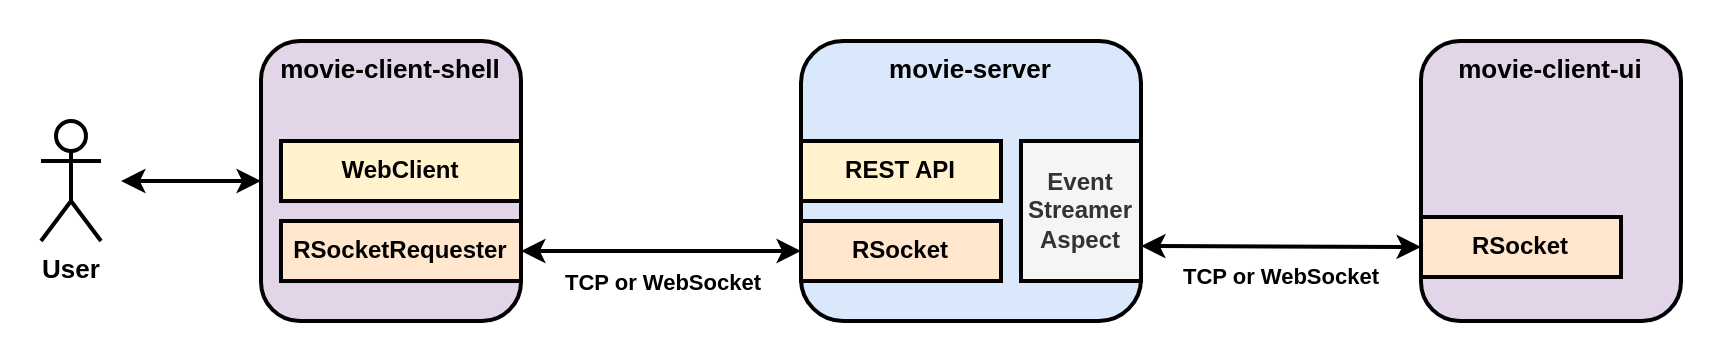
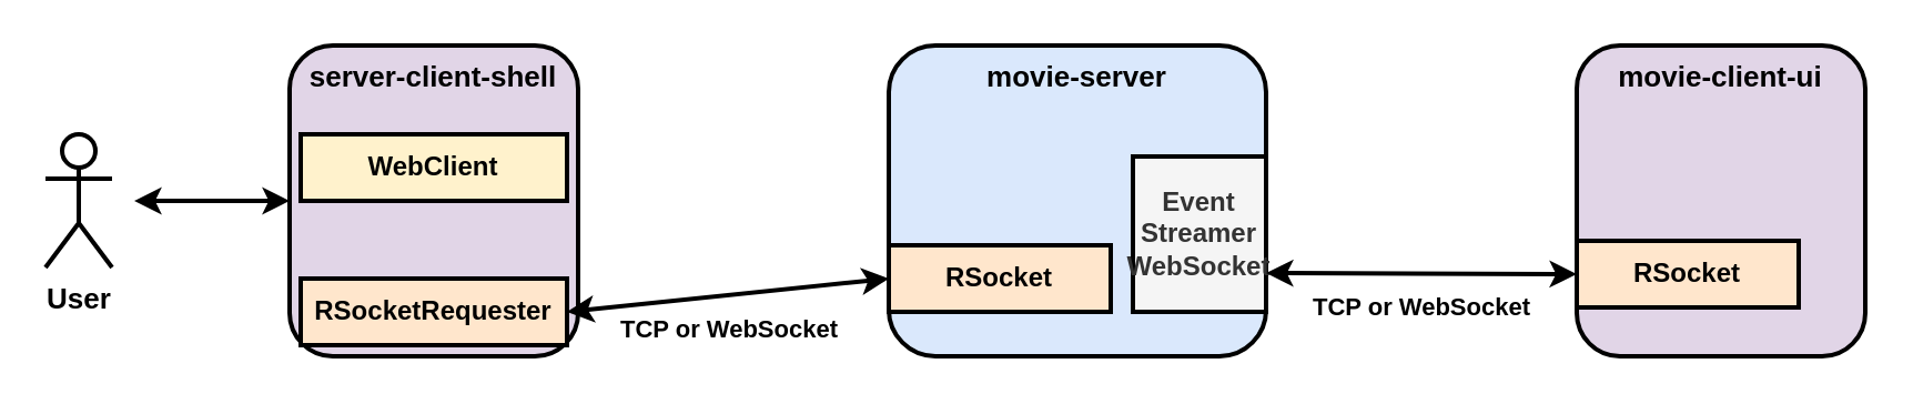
- <mxCell id="2" value="&lt;b&gt;&lt;font style=&quot;font-size: 13px&quot;&gt;movie-client-shell&lt;br&gt;&lt;/font&gt;&lt;/b&gt;" style="rounded=1;whiteSpace=wrap;html=1;strokeWidth=2;verticalAlign=top;fillColor=#e1d5e7;" parent="1" vertex="1"><mxGeometry x="130" y="20" width="130" height="140" as="geometry" /></mxCell>
+ <mxCell id="2" value="&lt;b&gt;&lt;font style=&quot;font-size: 13px&quot;&gt;server-client-shell&lt;br&gt;&lt;/font&gt;&lt;/b&gt;" style="rounded=1;whiteSpace=wrap;html=1;strokeWidth=2;verticalAlign=top;fillColor=#e1d5e7;" parent="1" vertex="1"><mxGeometry x="130" y="20" width="130" height="140" as="geometry" /></mxCell>
- <mxCell id="8" value="&lt;b&gt;WebClient&lt;/b&gt;" style="rounded=0;whiteSpace=wrap;html=1;strokeWidth=2;fillColor=#fff2cc;" parent="1" vertex="1"><mxGeometry x="140" y="70" width="120" height="30" as="geometry" /></mxCell>
+ <mxCell id="8" value="&lt;b&gt;WebClient&lt;/b&gt;" style="rounded=0;whiteSpace=wrap;html=1;strokeWidth=2;fillColor=#fff2cc;" parent="1" vertex="1"><mxGeometry x="135" y="60" width="120" height="30" as="geometry" /></mxCell>
- <mxCell id="6" value="&lt;b&gt;REST API&lt;/b&gt;" style="rounded=0;whiteSpace=wrap;html=1;strokeWidth=2;fillColor=#fff2cc;" parent="1" vertex="1"><mxGeometry x="400" y="70" width="100" height="30" as="geometry" /></mxCell>
- <mxCell id="14" value="&lt;b&gt;Event&lt;br&gt;Streamer&lt;br&gt;Aspect&lt;br&gt;&lt;/b&gt;" style="rounded=0;whiteSpace=wrap;html=1;strokeWidth=2;fillColor=#f5f5f5;fontColor=#333333;" vertex="1" parent="1"><mxGeometry x="510" y="70" width="60" height="70" as="geometry" /></mxCell>
+ <mxCell id="14" value="&lt;b&gt;Event&lt;br&gt;Streamer&lt;br&gt;WebSocket&lt;br&gt;&lt;/b&gt;" style="rounded=0;whiteSpace=wrap;html=1;strokeWidth=2;fillColor=#f5f5f5;fontColor=#333333;" vertex="1" parent="1"><mxGeometry x="510" y="70" width="60" height="70" as="geometry" /></mxCell>
- <mxCell id="9" value="&lt;b&gt;RSocketRequester&lt;/b&gt;" style="rounded=0;whiteSpace=wrap;html=1;strokeWidth=2;fillColor=#ffe6cc;" parent="1" vertex="1"><mxGeometry x="140" y="110" width="120" height="30" as="geometry" /></mxCell>
+ <mxCell id="9" value="&lt;b&gt;RSocketRequester&lt;/b&gt;" style="rounded=0;whiteSpace=wrap;html=1;strokeWidth=2;fillColor=#ffe6cc;" parent="1" vertex="1"><mxGeometry x="135" y="125" width="120" height="30" as="geometry" /></mxCell>
